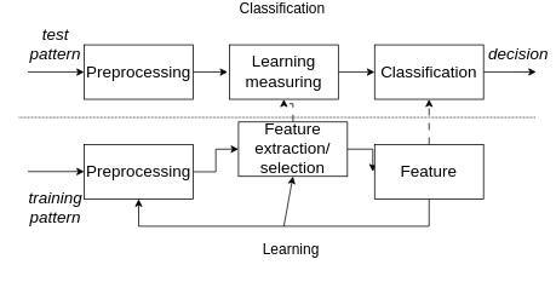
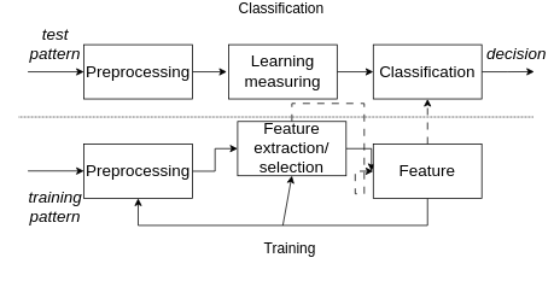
- <mxCell id="11" style="edgeStyle=orthogonalEdgeStyle;rounded=0;orthogonalLoop=1;jettySize=auto;html=1;exitX=0.5;exitY=0;exitDx=0;exitDy=0;dashed=1;dashPattern=8 8;" parent="1" source="12" target="5" edge="1"><mxGeometry relative="1" as="geometry" /></mxCell>
+ <mxCell id="11" style="edgeStyle=orthogonalEdgeStyle;rounded=0;orthogonalLoop=1;jettySize=auto;html=1;exitX=0.5;exitY=0;exitDx=0;exitDy=0;dashed=1;dashPattern=8 8;" parent="1" source="12" target="15" edge="1"><mxGeometry relative="1" as="geometry" /></mxCell>
- <mxCell id="19" value="&lt;font style=&quot;font-size: 16px;&quot;&gt;Learning&lt;/font&gt;" style="text;html=1;align=center;verticalAlign=middle;whiteSpace=wrap;rounded=0;" parent="1" vertex="1"><mxGeometry x="290" y="230" width="60" height="30" as="geometry" /></mxCell>
+ <mxCell id="19" value="&lt;font style=&quot;font-size: 16px;&quot;&gt;Training&lt;/font&gt;" style="text;html=1;align=center;verticalAlign=middle;whiteSpace=wrap;rounded=0;" parent="1" vertex="1"><mxGeometry x="290" y="230" width="60" height="30" as="geometry" /></mxCell>
